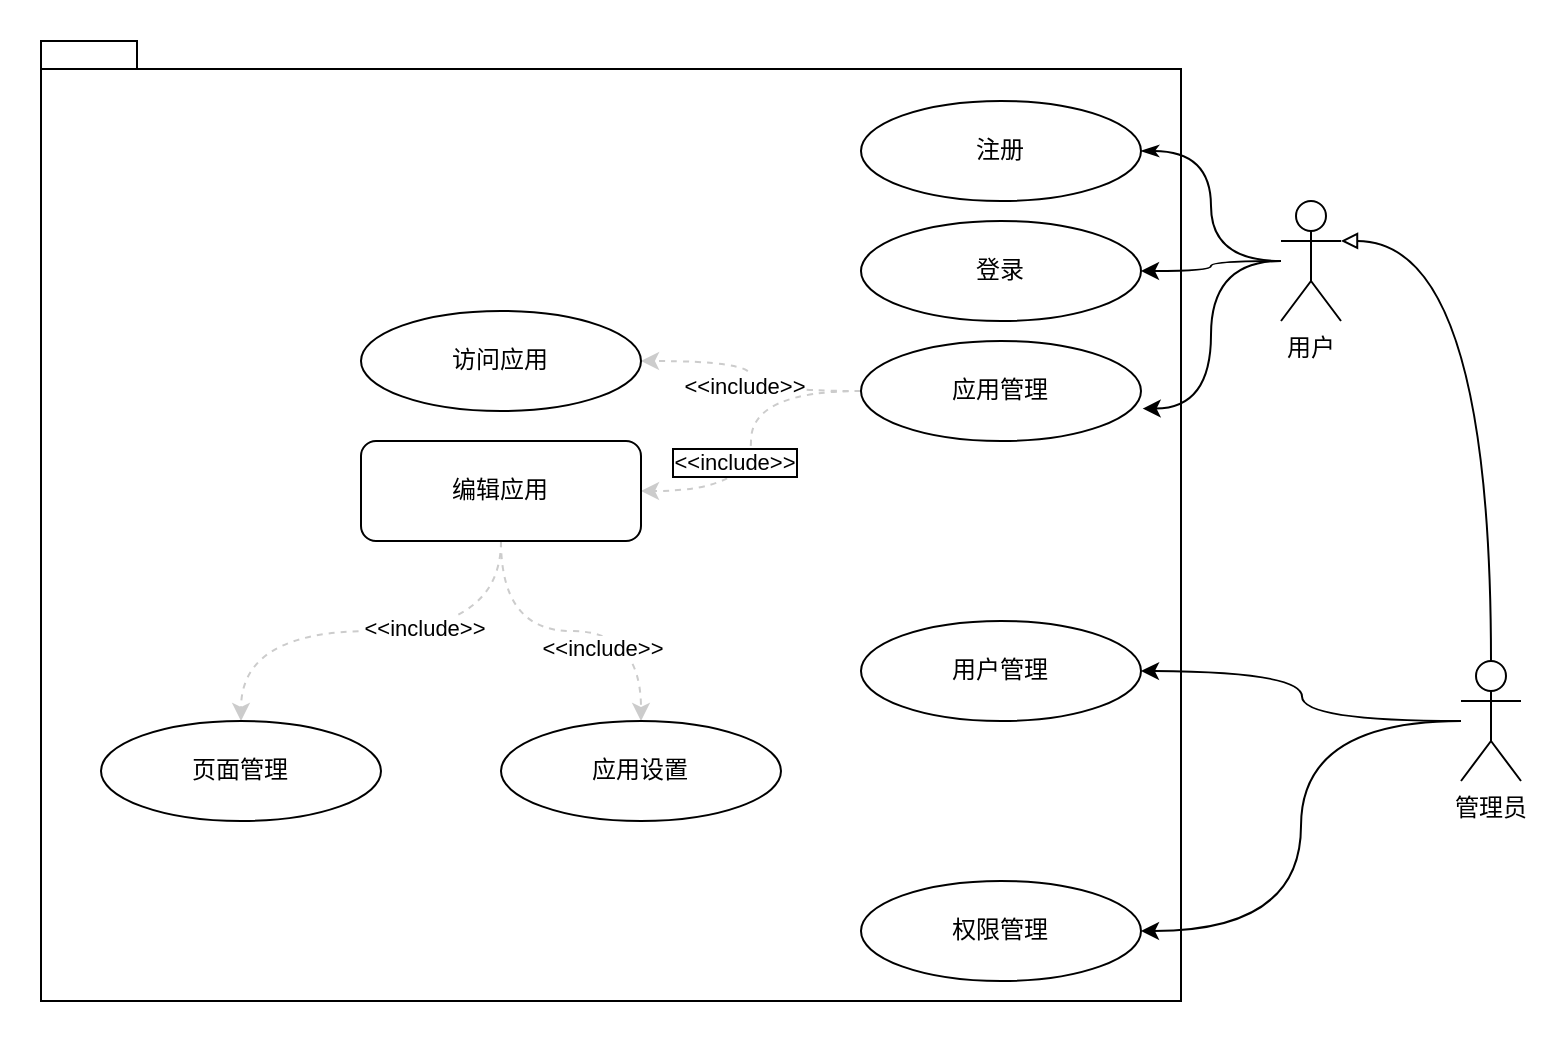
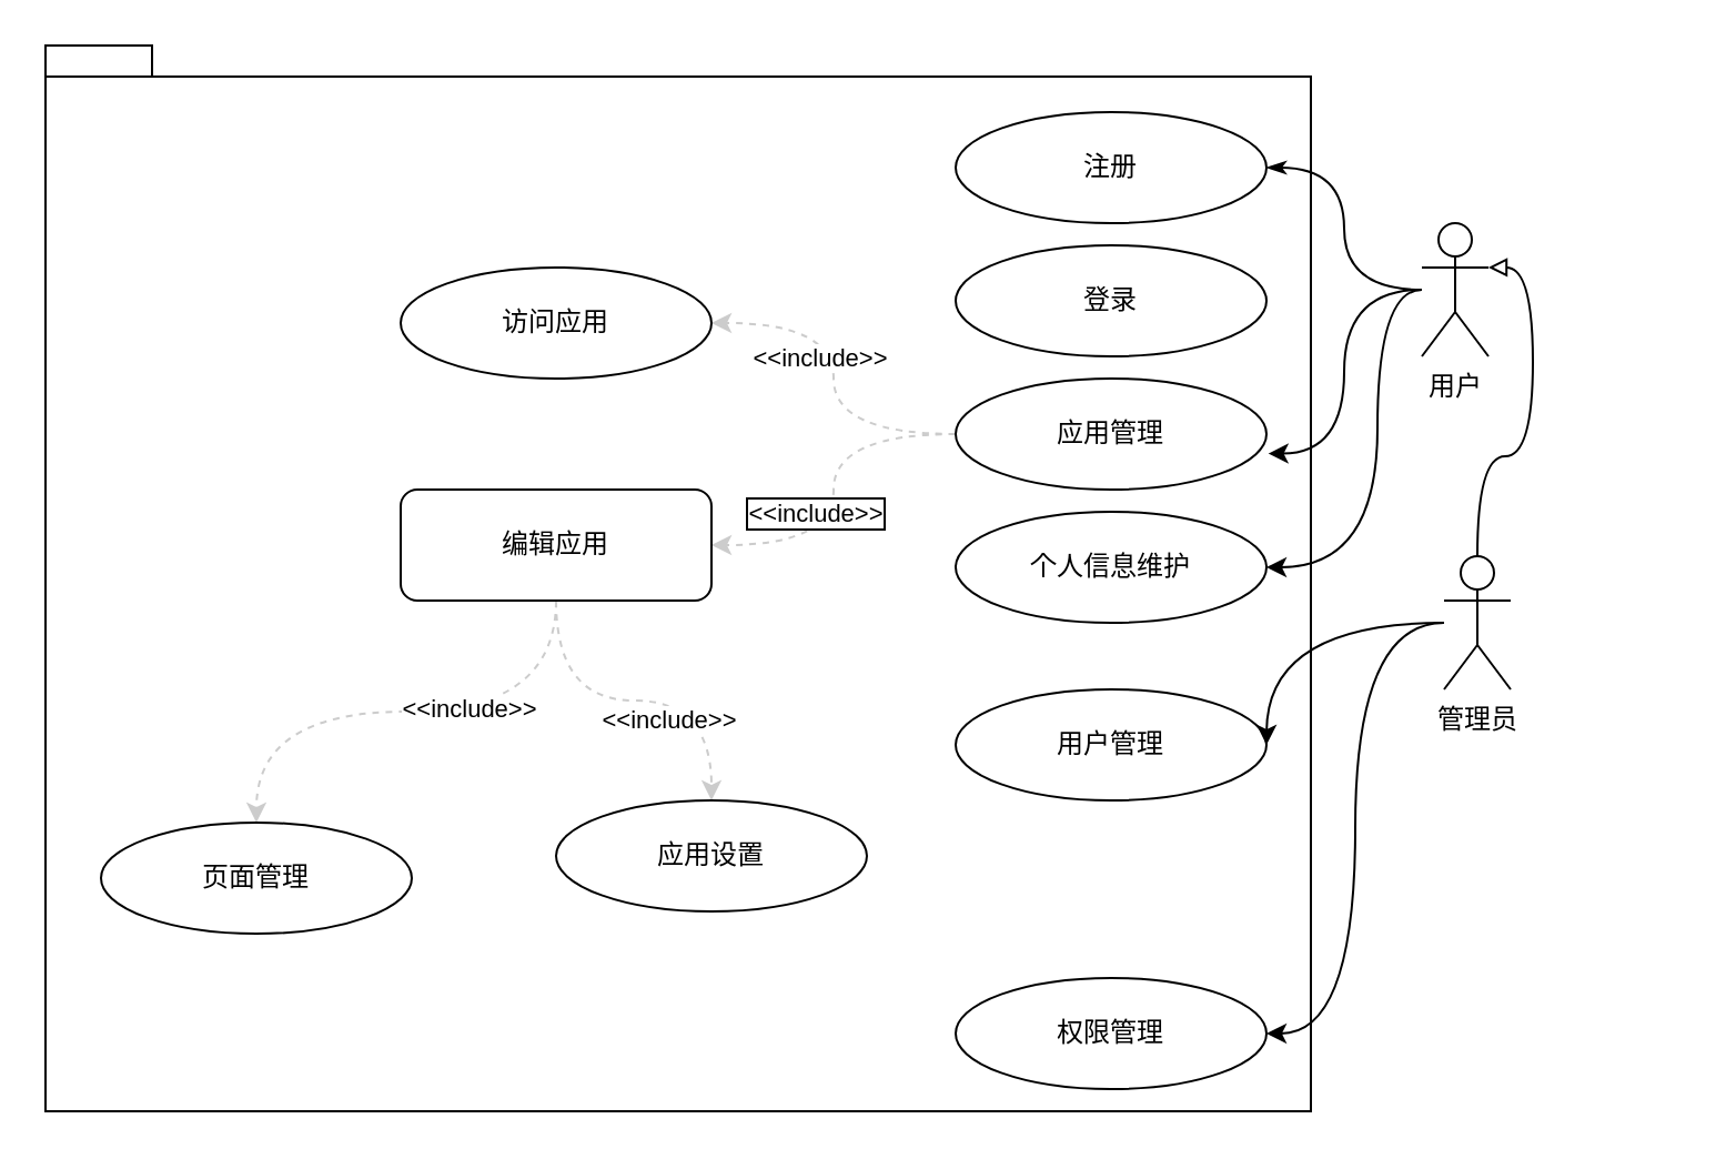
- <mxCell id="4" style="edgeStyle=orthogonalEdgeStyle;rounded=0;orthogonalLoop=1;jettySize=auto;html=1;endArrow=classic;endFill=1;curved=1;" parent="1" source="7" target="12" edge="1"><mxGeometry relative="1" as="geometry" /></mxCell>
- <mxCell id="22" value="访问应用" style="ellipse;whiteSpace=wrap;html=1;" parent="1" vertex="1"><mxGeometry x="180" y="155" width="140" height="50" as="geometry" /></mxCell>
+ <mxCell id="22" value="访问应用" style="ellipse;whiteSpace=wrap;html=1;" parent="1" vertex="1"><mxGeometry x="180" y="120" width="140" height="50" as="geometry" /></mxCell>
+ <mxCell id="6" style="edgeStyle=orthogonalEdgeStyle;rounded=0;orthogonalLoop=1;jettySize=auto;html=1;entryX=1;entryY=0.5;entryDx=0;entryDy=0;curved=1;endArrow=classic;endFill=1;" parent="1" source="7" target="13" edge="1"><mxGeometry relative="1" as="geometry"><Array as="points"><mxPoint x="620" y="130" /><mxPoint x="620" y="255" /></Array></mxGeometry></mxCell>
+ <mxCell id="13" value="个人信息维护" style="ellipse;whiteSpace=wrap;html=1;" parent="1" vertex="1"><mxGeometry x="430" y="230" width="140" height="50" as="geometry" /></mxCell>
- <mxCell id="10" value="管理员" style="shape=umlActor;verticalLabelPosition=bottom;verticalAlign=top;html=1;" parent="1" vertex="1"><mxGeometry x="730" y="330" width="30" height="60" as="geometry" /></mxCell>
+ <mxCell id="10" value="管理员" style="shape=umlActor;verticalLabelPosition=bottom;verticalAlign=top;html=1;" parent="1" vertex="1"><mxGeometry x="650" y="250" width="30" height="60" as="geometry" /></mxCell>
- <mxCell id="28" value="页面管理" style="ellipse;whiteSpace=wrap;html=1;" parent="1" vertex="1"><mxGeometry x="50" y="360" width="140" height="50" as="geometry" /></mxCell>
+ <mxCell id="28" value="页面管理" style="ellipse;whiteSpace=wrap;html=1;" parent="1" vertex="1"><mxGeometry x="45" y="370" width="140" height="50" as="geometry" /></mxCell>
